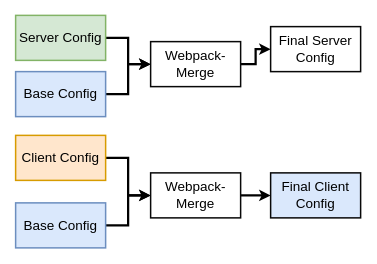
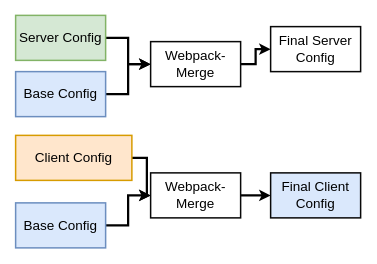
- <mxCell id="12" value="Client Config" style="rounded=0;whiteSpace=wrap;html=1;shadow=0;labelBackgroundColor=none;strokeColor=#d79b00;strokeWidth=2;fillColor=#ffe6cc;fontSize=18;fontColor=#000000;align=center;" parent="1" vertex="1"><mxGeometry x="20" y="180" width="120" height="60" as="geometry" /></mxCell>
+ <mxCell id="12" value="Client Config" style="rounded=0;whiteSpace=wrap;html=1;shadow=0;labelBackgroundColor=none;strokeColor=#d79b00;strokeWidth=2;fillColor=#ffe6cc;fontSize=18;fontColor=#000000;align=center;" parent="1" vertex="1"><mxGeometry x="20" y="180" width="155" height="60" as="geometry" /></mxCell>
